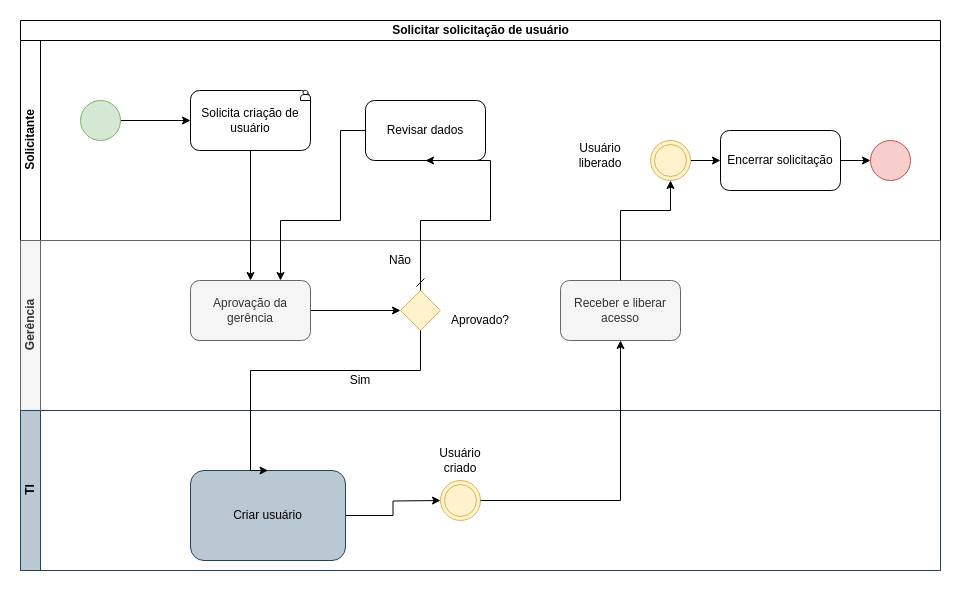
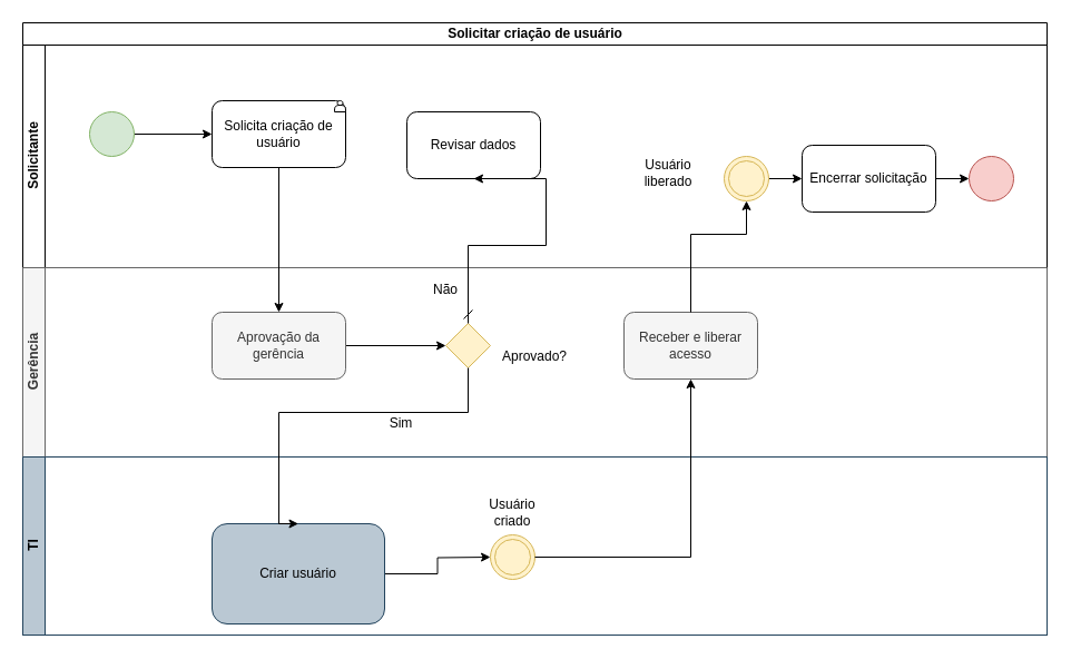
- <mxCell id="2" value="Solicitar solicitação de usuário" style="swimlane;html=1;childLayout=stackLayout;resizeParent=1;resizeParentMax=0;horizontal=1;startSize=20;horizontalStack=0;" vertex="1" parent="1"><mxGeometry x="20" y="20" width="920" height="550" as="geometry" /></mxCell>
+ <mxCell id="2" value="Solicitar criação de usuário" style="swimlane;html=1;childLayout=stackLayout;resizeParent=1;resizeParentMax=0;horizontal=1;startSize=20;horizontalStack=0;" vertex="1" parent="1"><mxGeometry x="20" y="20" width="920" height="550" as="geometry" /></mxCell>
- <mxCell id="31" style="edgeStyle=orthogonalEdgeStyle;rounded=0;orthogonalLoop=1;jettySize=auto;html=1;entryX=0.75;entryY=0;entryDx=0;entryDy=0;startArrow=none;startFill=0;exitX=0;exitY=0.5;exitDx=0;exitDy=0;" edge="1" parent="2" source="7" target="17"><mxGeometry relative="1" as="geometry"><Array as="points"><mxPoint x="320" y="110" /><mxPoint x="320" y="200" /><mxPoint x="260" y="200" /></Array></mxGeometry></mxCell>
